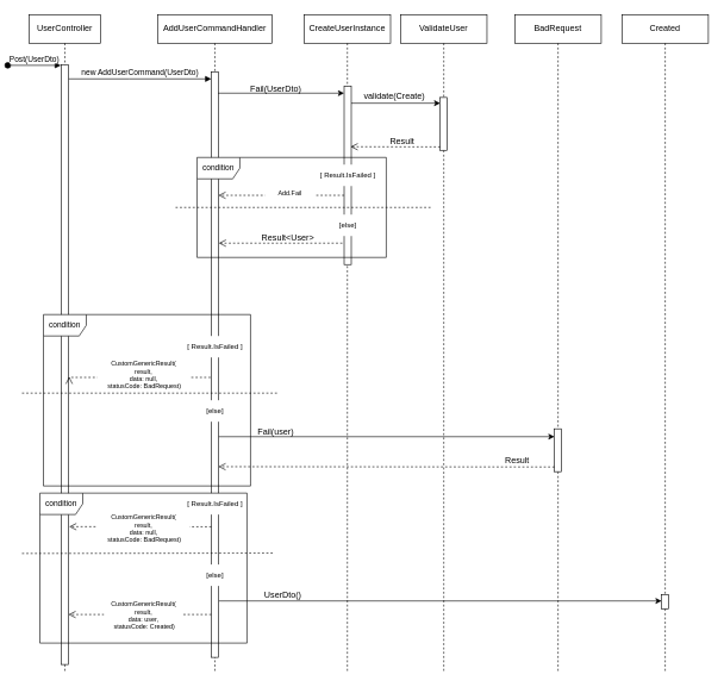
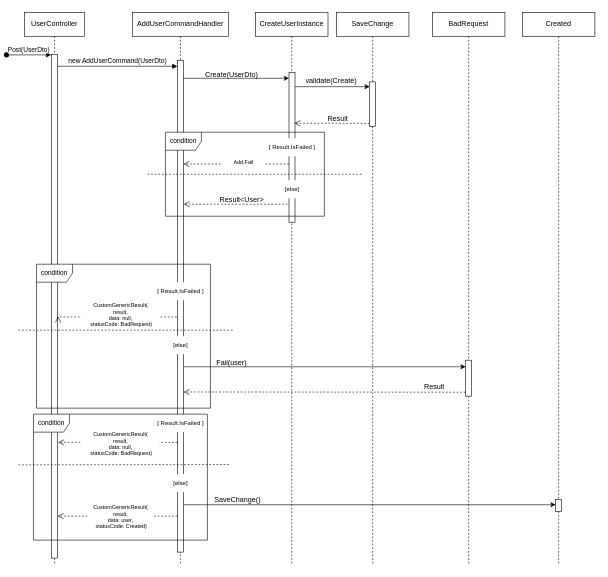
- <mxCell id="38" value="ValidateUser" style="shape=umlLifeline;perimeter=lifelinePerimeter;whiteSpace=wrap;html=1;container=0;dropTarget=0;collapsible=0;recursiveResize=0;outlineConnect=0;portConstraint=eastwest;newEdgeStyle={&quot;edgeStyle&quot;:&quot;elbowEdgeStyle&quot;,&quot;elbow&quot;:&quot;vertical&quot;,&quot;curved&quot;:0,&quot;rounded&quot;:0};" parent="1" vertex="1"><mxGeometry x="550" y="20" width="121" height="920" as="geometry" /></mxCell>
+ <mxCell id="38" value="SaveChange" style="shape=umlLifeline;perimeter=lifelinePerimeter;whiteSpace=wrap;html=1;container=0;dropTarget=0;collapsible=0;recursiveResize=0;outlineConnect=0;portConstraint=eastwest;newEdgeStyle={&quot;edgeStyle&quot;:&quot;elbowEdgeStyle&quot;,&quot;elbow&quot;:&quot;vertical&quot;,&quot;curved&quot;:0,&quot;rounded&quot;:0};" parent="1" vertex="1"><mxGeometry x="550" y="20" width="121" height="920" as="geometry" /></mxCell>
- <mxCell id="11" value="Fail(UserDto)" style="text;html=1;align=center;verticalAlign=middle;resizable=0;points=[];autosize=1;strokeColor=none;fillColor=none;" parent="1" vertex="1"><mxGeometry x="320" y="109" width="110" height="30" as="geometry" /></mxCell>
+ <mxCell id="11" value="Create(UserDto)" style="text;html=1;align=center;verticalAlign=middle;resizable=0;points=[];autosize=1;strokeColor=none;fillColor=none;" parent="1" vertex="1"><mxGeometry x="320" y="109" width="110" height="30" as="geometry" /></mxCell>
- <mxCell id="36" value="UserDto()" style="text;html=1;align=center;verticalAlign=middle;resizable=0;points=[];autosize=1;strokeColor=none;fillColor=none;" parent="1" vertex="1"><mxGeometry x="335" y="818" width="100" height="30" as="geometry" /></mxCell>
+ <mxCell id="36" value="SaveChange()" style="text;html=1;align=center;verticalAlign=middle;resizable=0;points=[];autosize=1;strokeColor=none;fillColor=none;" parent="1" vertex="1"><mxGeometry x="335" y="818" width="100" height="30" as="geometry" /></mxCell>
